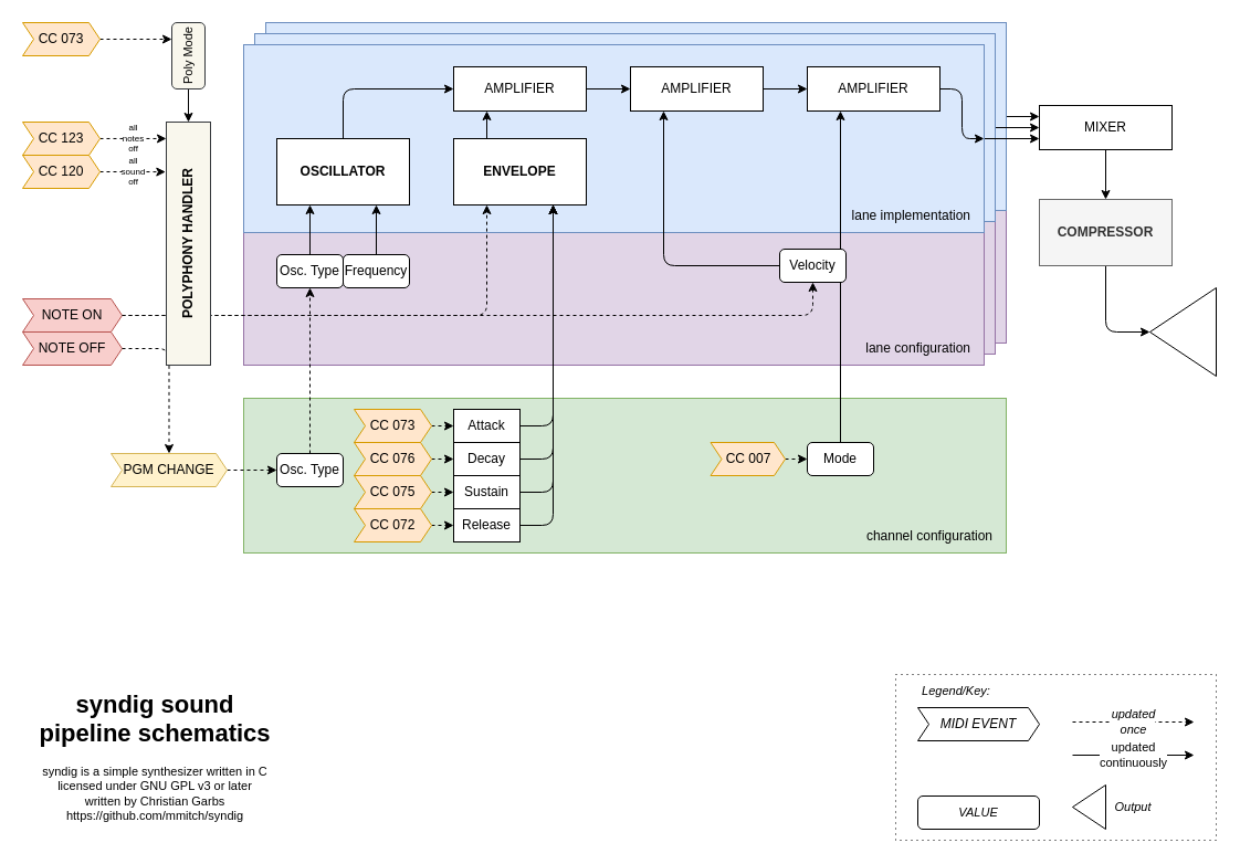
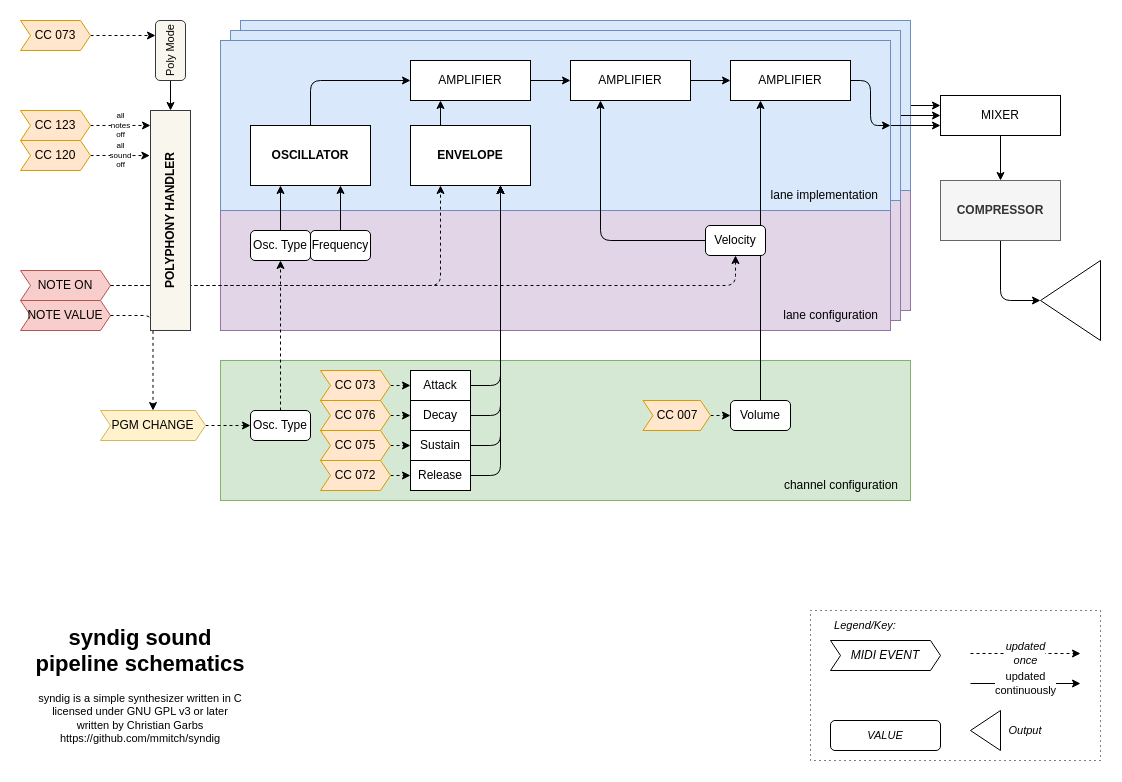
- <mxCell id="37" value="NOTE OFF" style="shape=step;perimeter=stepPerimeter;whiteSpace=wrap;html=1;fixedSize=1;size=10;fillColor=#f8cecc;strokeColor=#b85450;" vertex="1" parent="1"><mxGeometry x="20" y="300" width="90" height="30" as="geometry" /></mxCell>
+ <mxCell id="37" value="NOTE VALUE" style="shape=step;perimeter=stepPerimeter;whiteSpace=wrap;html=1;fixedSize=1;size=10;fillColor=#f8cecc;strokeColor=#b85450;" vertex="1" parent="1"><mxGeometry x="20" y="300" width="90" height="30" as="geometry" /></mxCell>
- <mxCell id="26" value="Mode" style="whiteSpace=wrap;html=1;fontSize=12;glass=0;rounded=1;" parent="1" vertex="1"><mxGeometry x="730" y="400" width="60" height="30" as="geometry" /></mxCell>
+ <mxCell id="26" value="Volume" style="whiteSpace=wrap;html=1;fontSize=12;glass=0;rounded=1;" parent="1" vertex="1"><mxGeometry x="730" y="400" width="60" height="30" as="geometry" /></mxCell>
